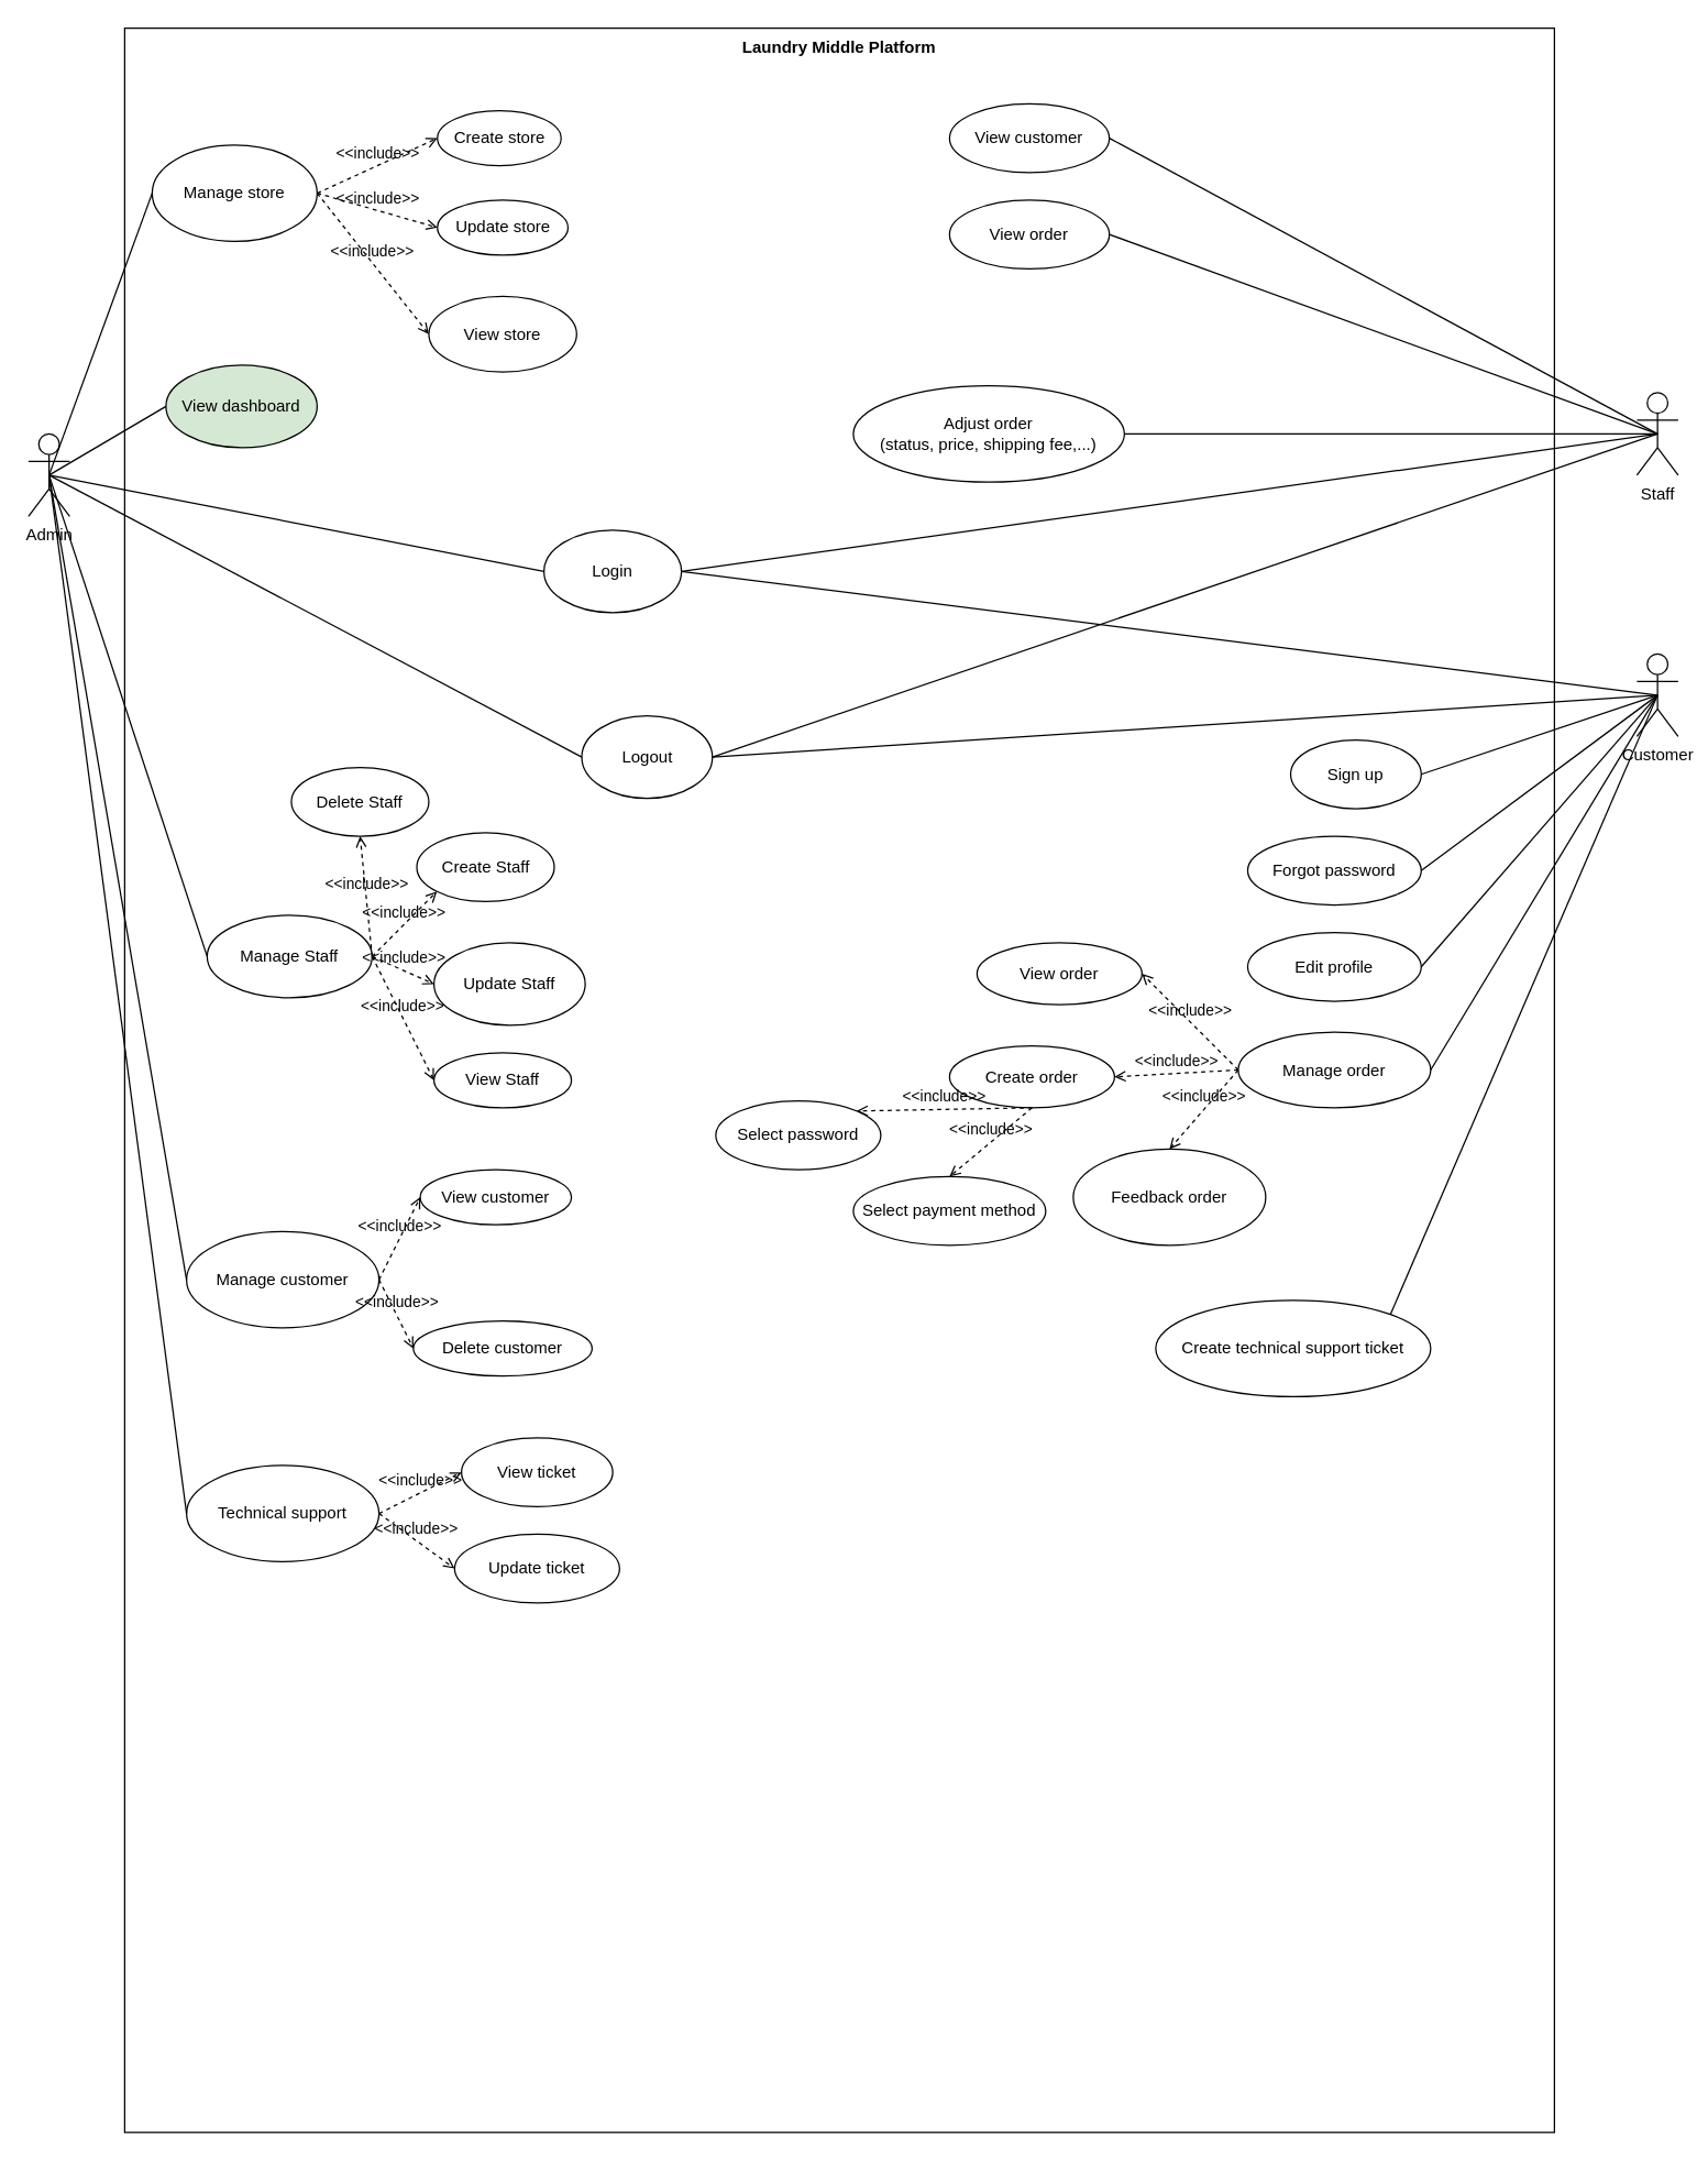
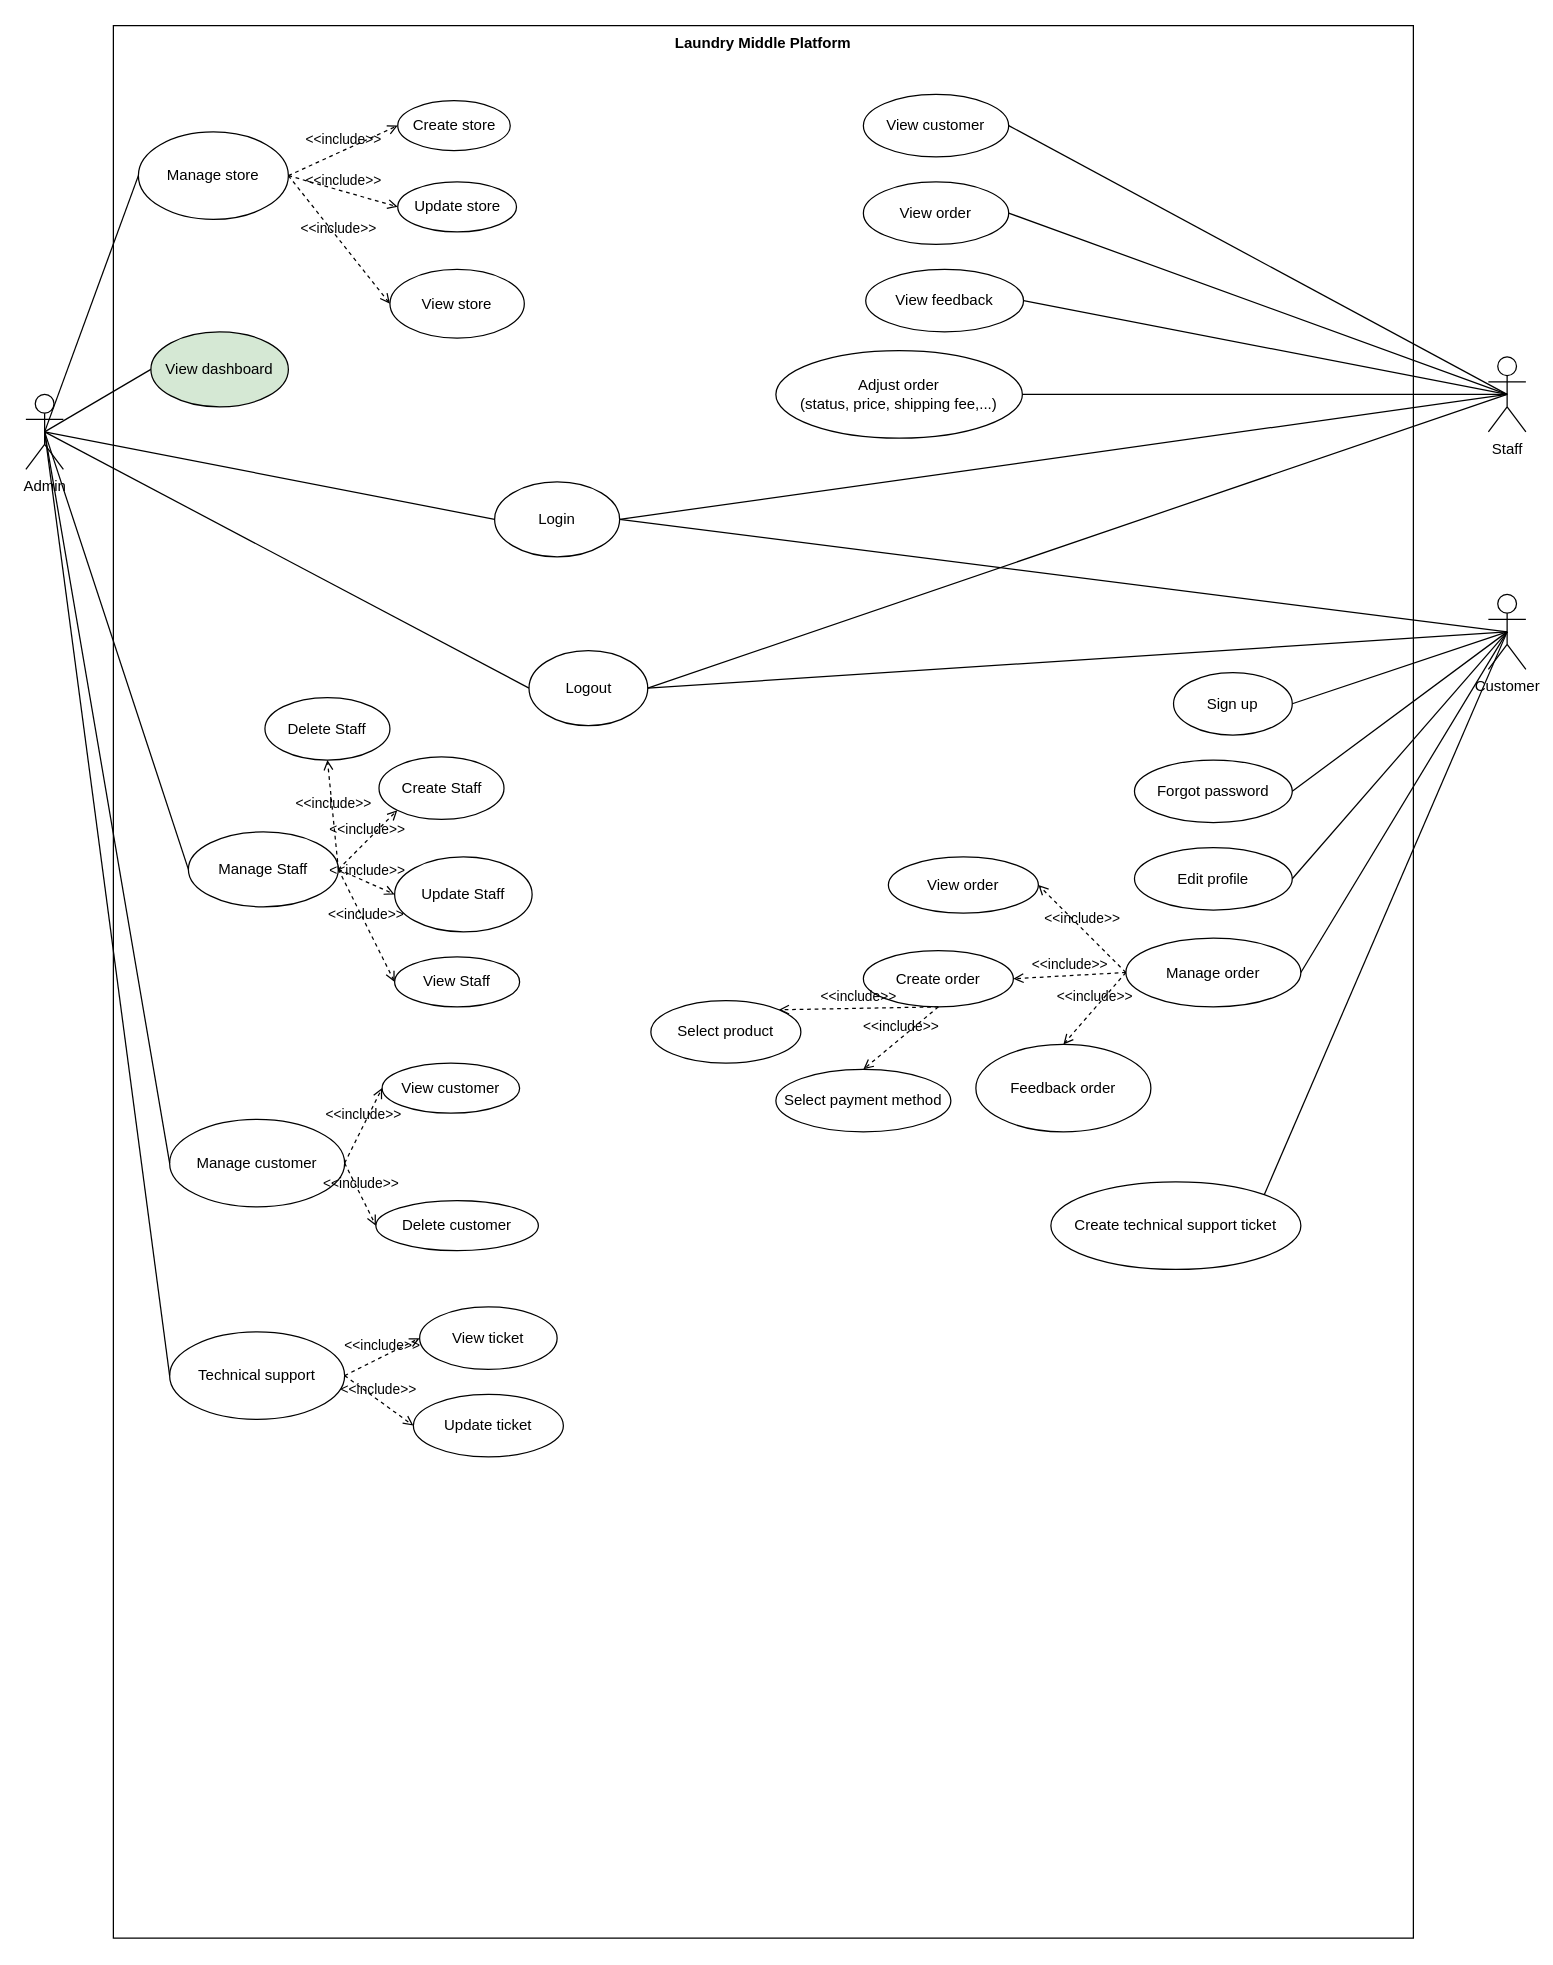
+ <mxCell id="48" value="View feedback" style="ellipse;whiteSpace=wrap;html=1;" parent="1" vertex="1"><mxGeometry x="691.88" y="215" width="126.25" height="50" as="geometry" /></mxCell>
+ <mxCell id="51" value="" style="edgeStyle=none;html=1;endArrow=none;verticalAlign=bottom;rounded=0;exitX=1;exitY=0.5;exitDx=0;exitDy=0;entryX=0.5;entryY=0.5;entryDx=0;entryDy=0;entryPerimeter=0;" parent="1" source="48" target="6" edge="1"><mxGeometry width="160" relative="1" as="geometry"><mxPoint x="440" y="425" as="sourcePoint" /><mxPoint x="600" y="425" as="targetPoint" /></mxGeometry></mxCell>
- <mxCell id="62" value="Select password" style="ellipse;whiteSpace=wrap;html=1;" parent="1" vertex="1"><mxGeometry x="520" y="800" width="120" height="50" as="geometry" /></mxCell>
+ <mxCell id="62" value="Select product" style="ellipse;whiteSpace=wrap;html=1;" parent="1" vertex="1"><mxGeometry x="520" y="800" width="120" height="50" as="geometry" /></mxCell>
